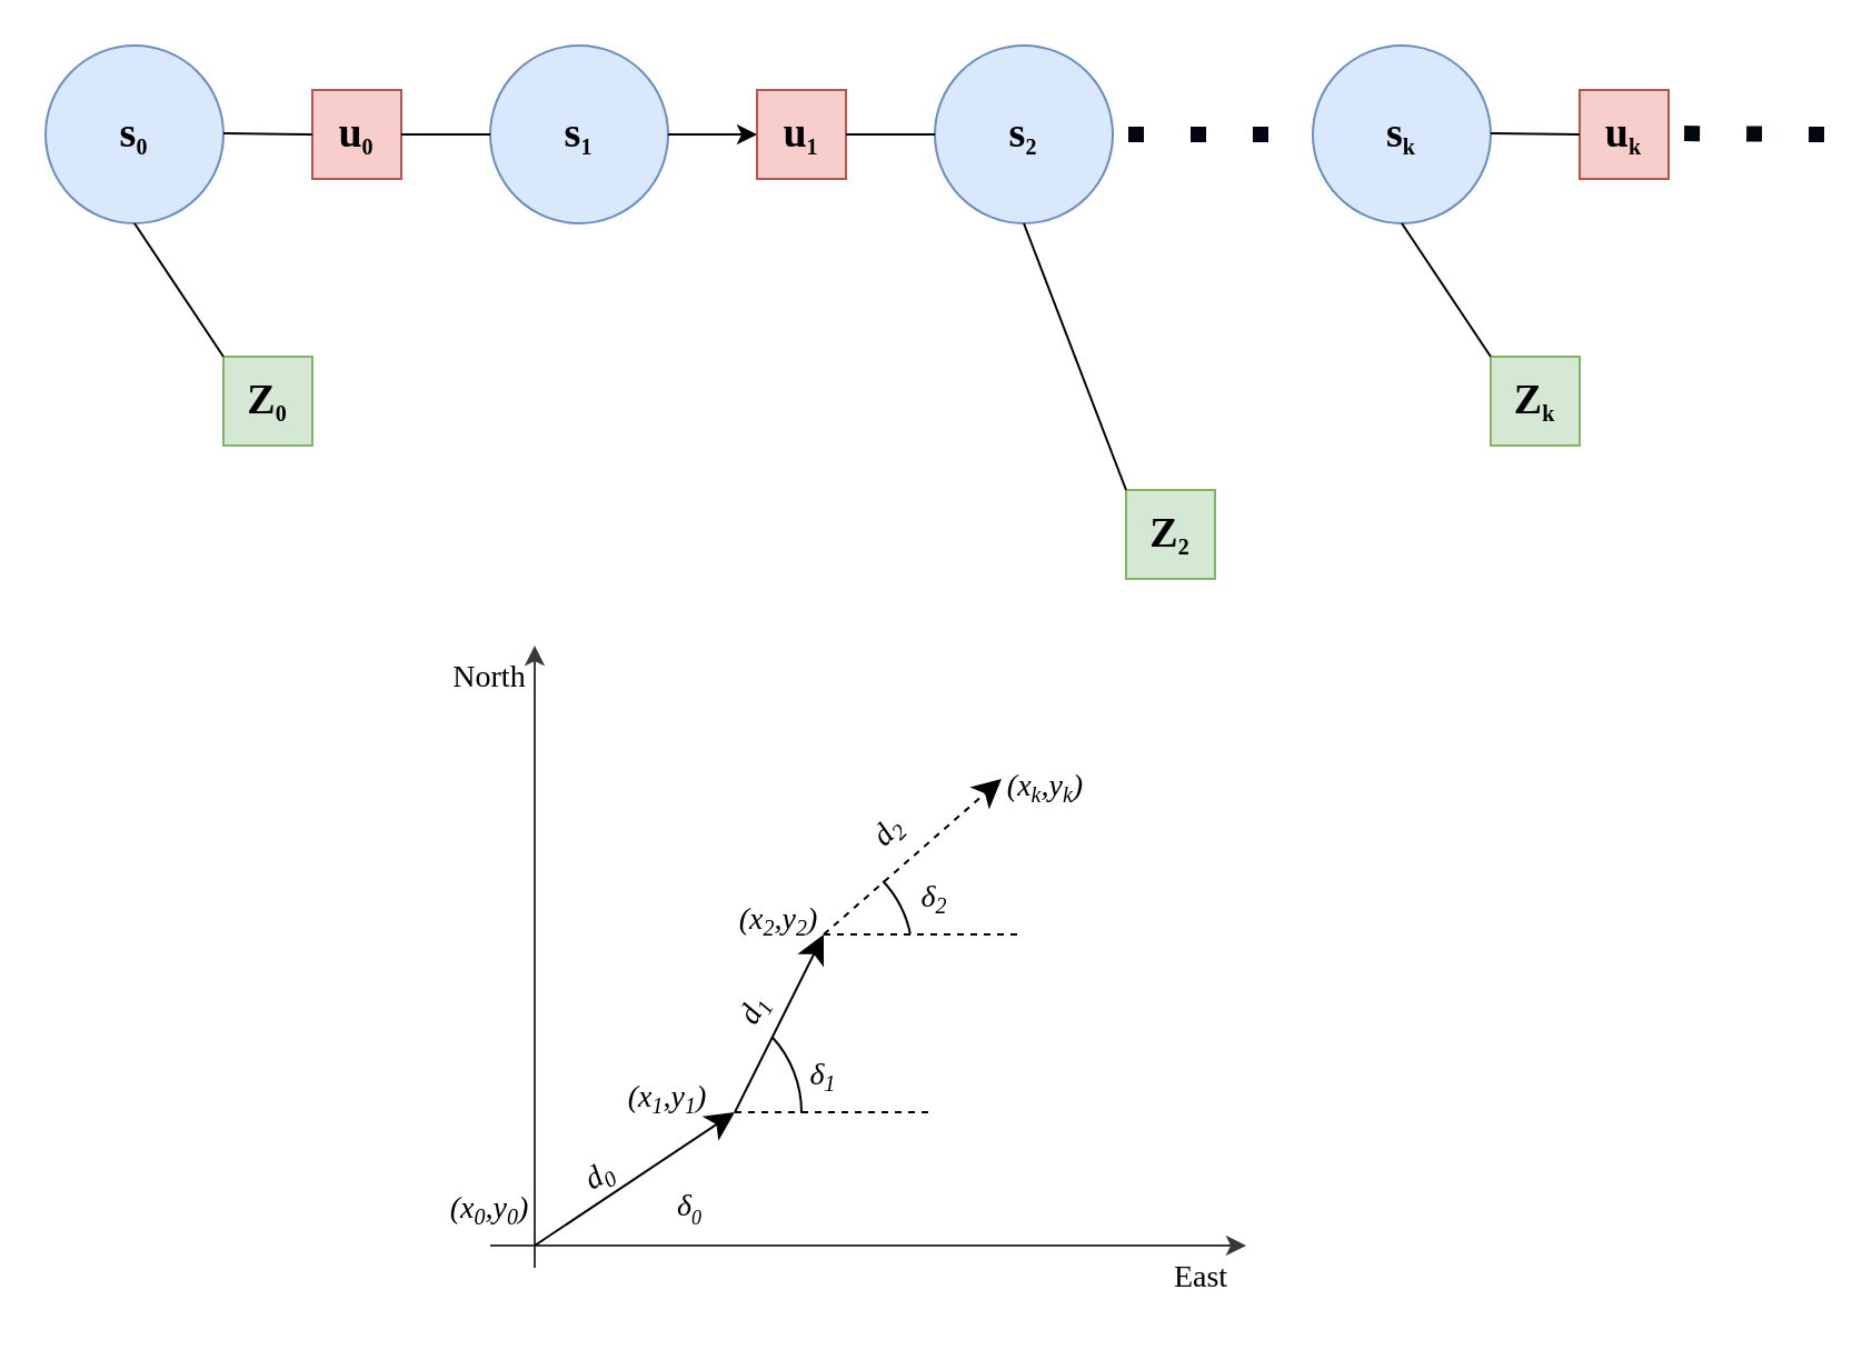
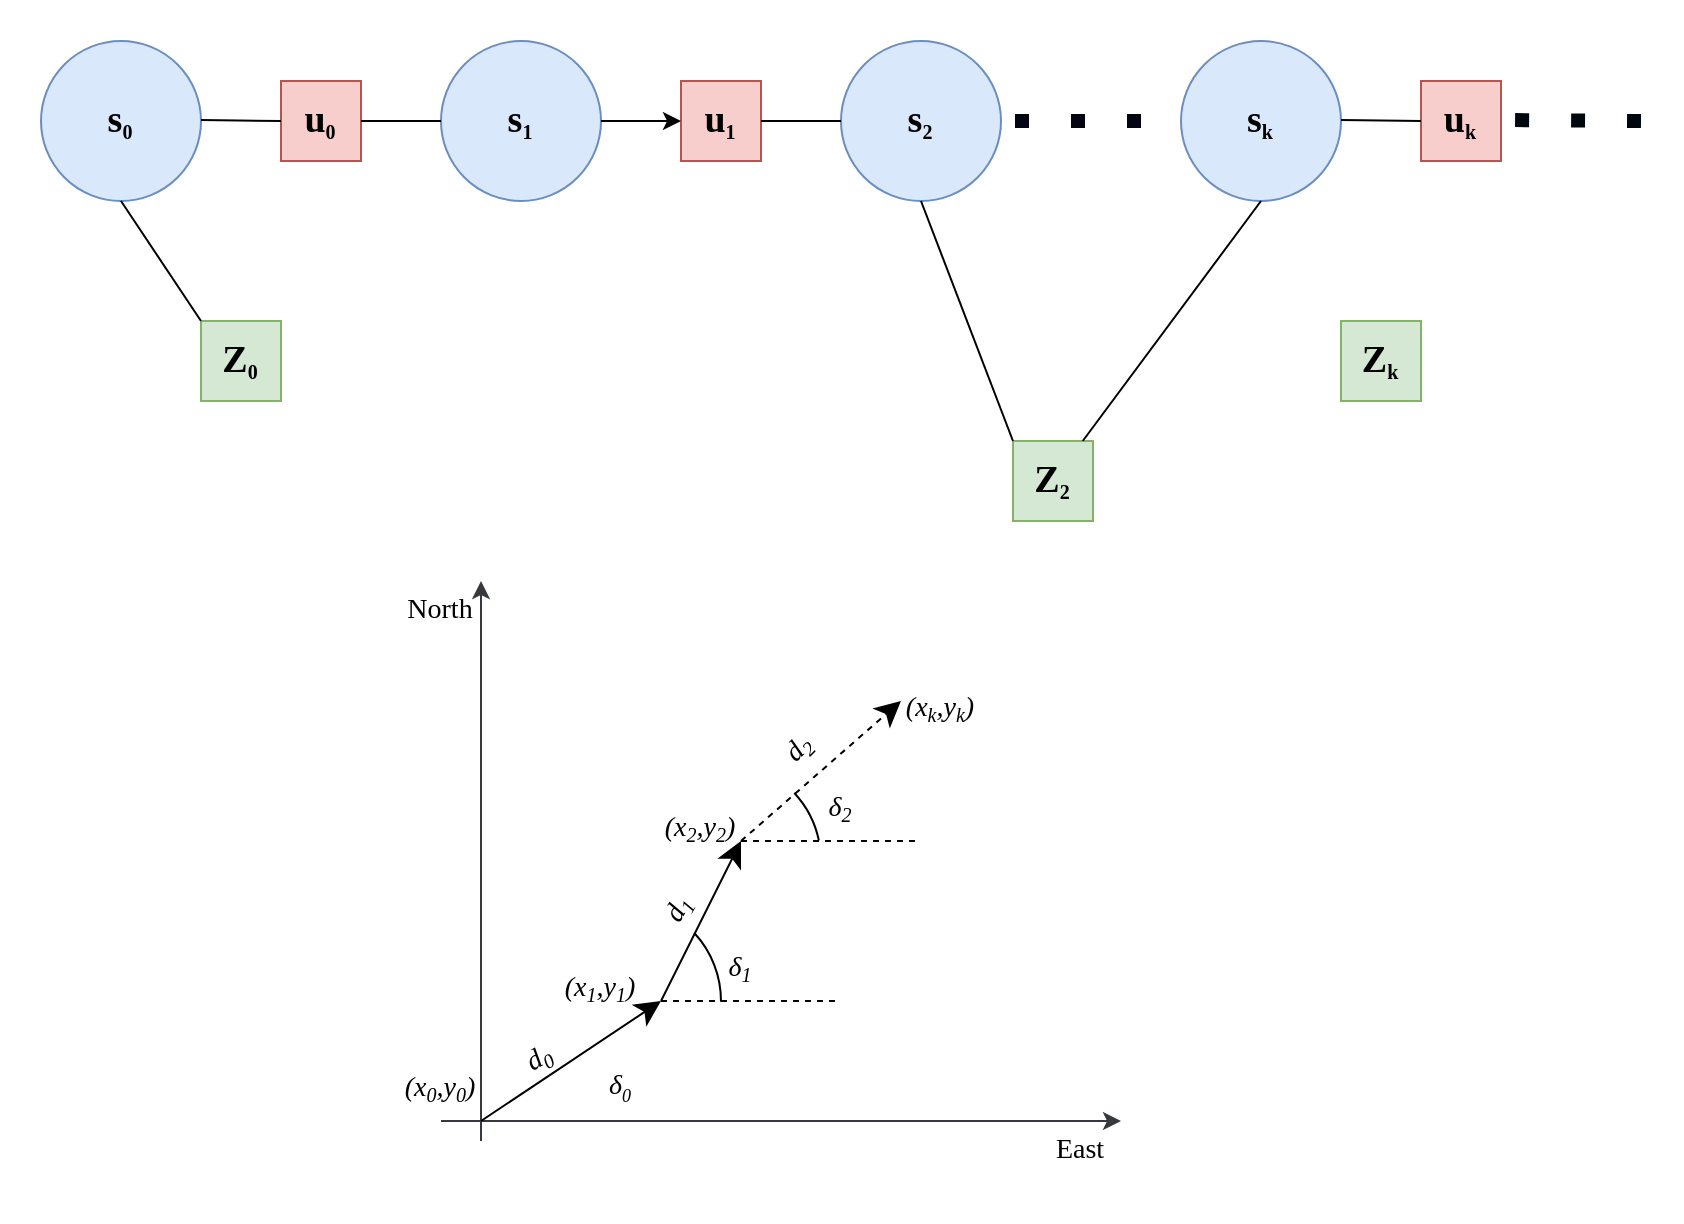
- <mxCell id="19" value="" style="endArrow=none;html=1;rounded=0;fontFamily=Times New Roman;fontSize=19;exitX=0.5;exitY=1;exitDx=0;exitDy=0;entryX=0;entryY=0;entryDx=0;entryDy=0;" edge="1" parent="1" source="15" target="17"><mxGeometry width="50" height="50" relative="1" as="geometry"><mxPoint x="780" y="90" as="sourcePoint" /><mxPoint x="800" y="100" as="targetPoint" /></mxGeometry></mxCell>
+ <mxCell id="19" value="" style="endArrow=none;html=1;rounded=0;fontFamily=Times New Roman;fontSize=19;exitX=0.5;exitY=1;exitDx=0;exitDy=0;" edge="1" parent="1" source="15" target="8"><mxGeometry width="50" height="50" relative="1" as="geometry"><mxPoint x="780" y="90" as="sourcePoint" /><mxPoint x="800" y="100" as="targetPoint" /></mxGeometry></mxCell>
